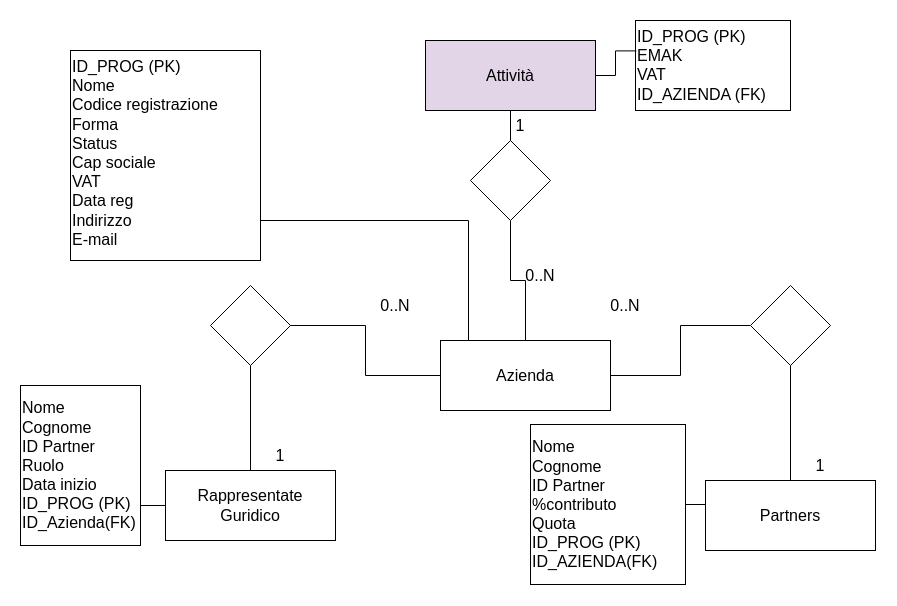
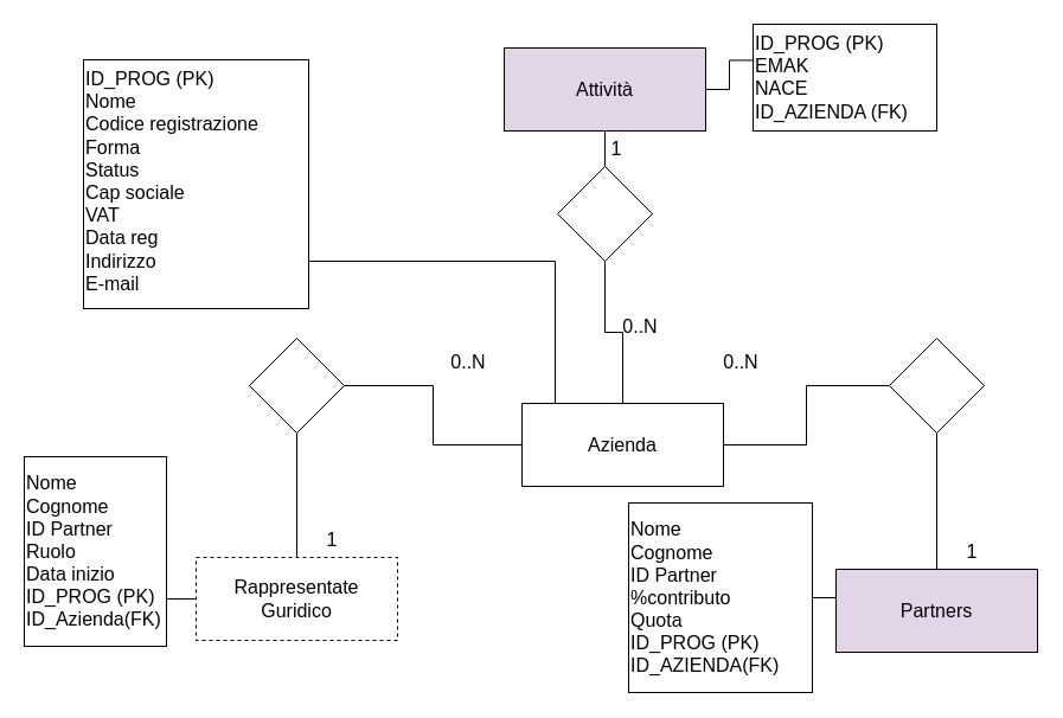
- <mxCell id="26" value="ID_PROG (PK)&lt;br&gt;EMAK&lt;br&gt;VAT&lt;br&gt;ID_AZIENDA (FK)" style="text;html=1;strokeColor=default;fillColor=none;align=left;verticalAlign=top;whiteSpace=wrap;rounded=0;fontSize=16;" vertex="1" parent="1"><mxGeometry x="635" y="20" width="155" height="90" as="geometry" /></mxCell>
+ <mxCell id="26" value="ID_PROG (PK)&lt;br&gt;EMAK&lt;br&gt;NACE&lt;br&gt;ID_AZIENDA (FK)" style="text;html=1;strokeColor=default;fillColor=none;align=left;verticalAlign=top;whiteSpace=wrap;rounded=0;fontSize=16;" vertex="1" parent="1"><mxGeometry x="635" y="20" width="155" height="90" as="geometry" /></mxCell>
- <mxCell id="11" value="Rappresentate&lt;br&gt;Guridico" style="rounded=0;whiteSpace=wrap;html=1;fontSize=16;" vertex="1" parent="1"><mxGeometry x="165" y="470" width="170" height="70" as="geometry" /></mxCell>
+ <mxCell id="11" value="Rappresentate&lt;br&gt;Guridico" style="rounded=0;whiteSpace=wrap;html=1;fontSize=16;dashed=1;" vertex="1" parent="1"><mxGeometry x="165" y="470" width="170" height="70" as="geometry" /></mxCell>
- <mxCell id="12" value="Partners" style="rounded=0;whiteSpace=wrap;html=1;fontSize=16;" vertex="1" parent="1"><mxGeometry x="705" y="480" width="170" height="70" as="geometry" /></mxCell>
+ <mxCell id="12" value="Partners" style="rounded=0;whiteSpace=wrap;html=1;fontSize=16;fillColor=#e1d5e7;" vertex="1" parent="1"><mxGeometry x="705" y="480" width="170" height="70" as="geometry" /></mxCell>
